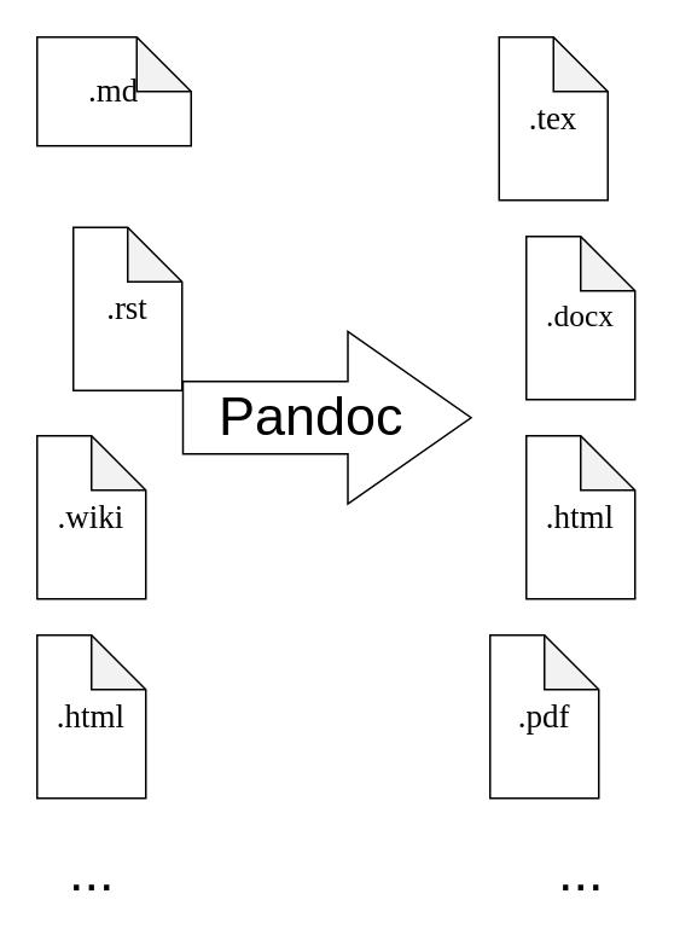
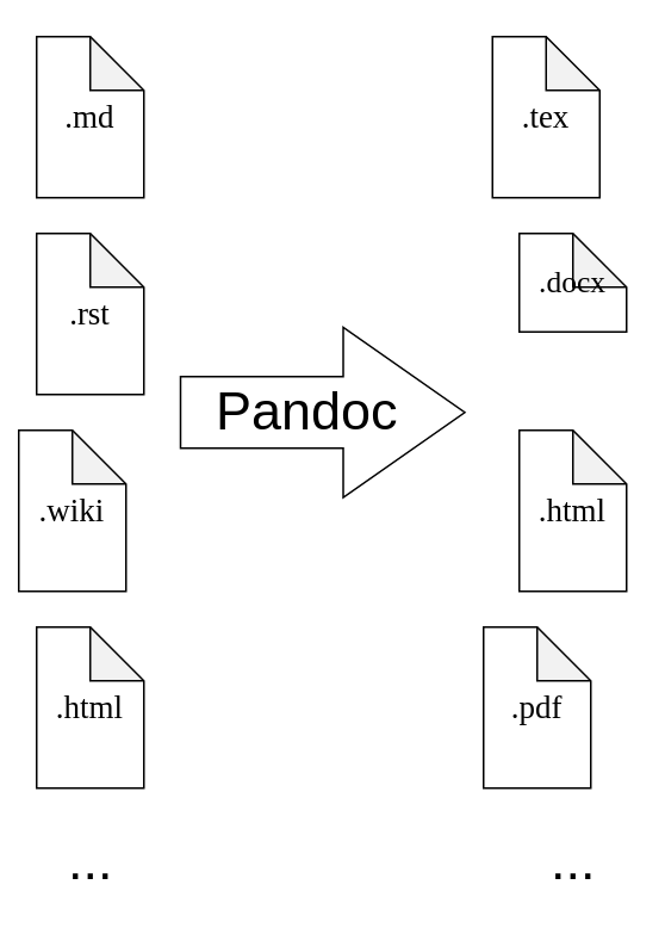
- <mxCell id="2" value="&lt;font face=&quot;Fira Sans&quot; data-font-src=&quot;https://fonts.googleapis.com/css?family=Fira+Sans&quot; style=&quot;font-size: 18px;&quot;&gt;.md&lt;/font&gt;" style="shape=note;whiteSpace=wrap;html=1;backgroundOutline=1;darkOpacity=0.05;fontSize=18;" vertex="1" parent="1"><mxGeometry x="20" y="20" width="85" height="60" as="geometry" /></mxCell>
+ <mxCell id="2" value="&lt;font face=&quot;Fira Sans&quot; data-font-src=&quot;https://fonts.googleapis.com/css?family=Fira+Sans&quot; style=&quot;font-size: 18px;&quot;&gt;.md&lt;/font&gt;" style="shape=note;whiteSpace=wrap;html=1;backgroundOutline=1;darkOpacity=0.05;fontSize=18;" vertex="1" parent="1"><mxGeometry x="20" y="20" width="60" height="90" as="geometry" /></mxCell>
- <mxCell id="3" value="&lt;font face=&quot;Fira Sans&quot; data-font-src=&quot;https://fonts.googleapis.com/css?family=Fira+Sans&quot; style=&quot;font-size: 18px;&quot;&gt;.rst&lt;/font&gt;" style="shape=note;whiteSpace=wrap;html=1;backgroundOutline=1;darkOpacity=0.05;fontSize=18;" vertex="1" parent="1"><mxGeometry x="40" y="125" width="60" height="90" as="geometry" /></mxCell>
+ <mxCell id="3" value="&lt;font face=&quot;Fira Sans&quot; data-font-src=&quot;https://fonts.googleapis.com/css?family=Fira+Sans&quot; style=&quot;font-size: 18px;&quot;&gt;.rst&lt;/font&gt;" style="shape=note;whiteSpace=wrap;html=1;backgroundOutline=1;darkOpacity=0.05;fontSize=18;" vertex="1" parent="1"><mxGeometry x="20" y="130" width="60" height="90" as="geometry" /></mxCell>
- <mxCell id="9" value="&lt;font face=&quot;Fira Sans&quot; data-font-src=&quot;https://fonts.googleapis.com/css?family=Fira+Sans&quot; style=&quot;font-size: 17px&quot;&gt;.docx&lt;/font&gt;" style="shape=note;whiteSpace=wrap;html=1;backgroundOutline=1;darkOpacity=0.05;" vertex="1" parent="1"><mxGeometry x="290" y="130" width="60" height="90" as="geometry" /></mxCell>
+ <mxCell id="9" value="&lt;font face=&quot;Fira Sans&quot; data-font-src=&quot;https://fonts.googleapis.com/css?family=Fira+Sans&quot; style=&quot;font-size: 17px&quot;&gt;.docx&lt;/font&gt;" style="shape=note;whiteSpace=wrap;html=1;backgroundOutline=1;darkOpacity=0.05;" vertex="1" parent="1"><mxGeometry x="290" y="130" width="60" height="55" as="geometry" /></mxCell>
- <mxCell id="13" value="&lt;font face=&quot;Fira Sans&quot; data-font-src=&quot;https://fonts.googleapis.com/css?family=Fira+Sans&quot; style=&quot;font-size: 18px;&quot;&gt;.wiki&lt;/font&gt;" style="shape=note;whiteSpace=wrap;html=1;backgroundOutline=1;darkOpacity=0.05;fontSize=18;" vertex="1" parent="1"><mxGeometry x="20" y="240" width="60" height="90" as="geometry" /></mxCell>
+ <mxCell id="13" value="&lt;font face=&quot;Fira Sans&quot; data-font-src=&quot;https://fonts.googleapis.com/css?family=Fira+Sans&quot; style=&quot;font-size: 18px;&quot;&gt;.wiki&lt;/font&gt;" style="shape=note;whiteSpace=wrap;html=1;backgroundOutline=1;darkOpacity=0.05;fontSize=18;" vertex="1" parent="1"><mxGeometry x="10" y="240" width="60" height="90" as="geometry" /></mxCell>
